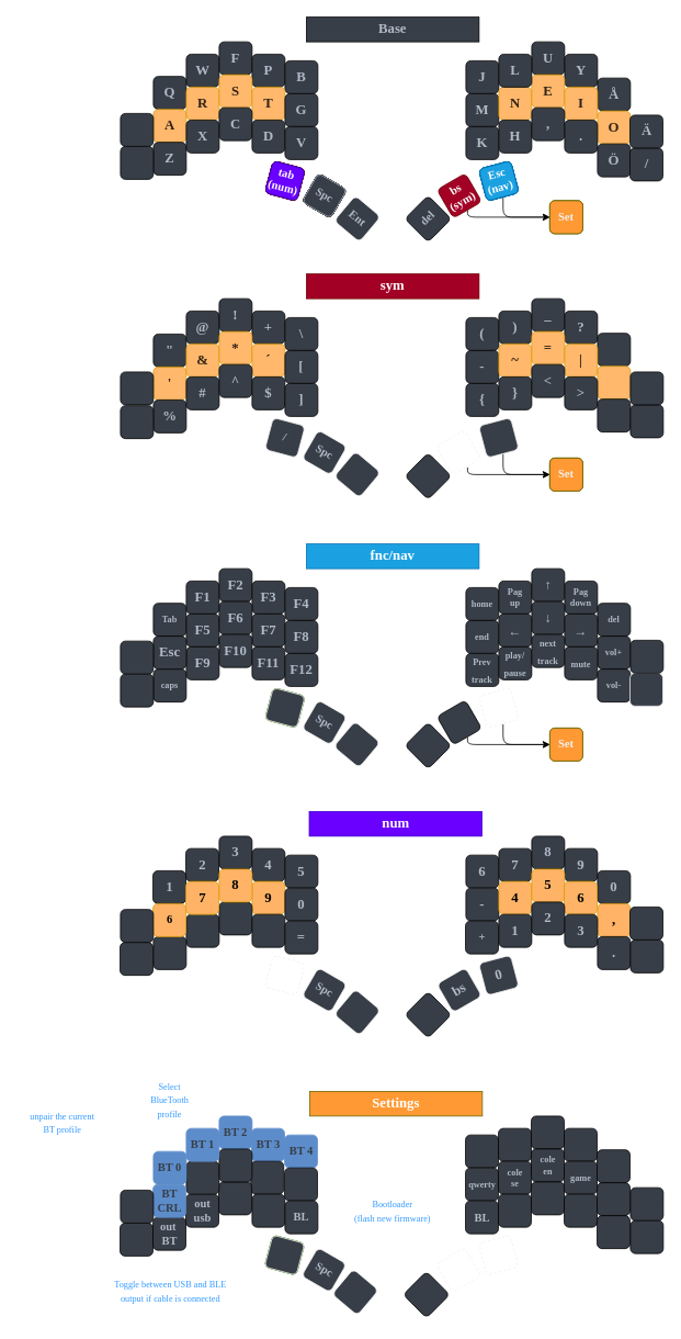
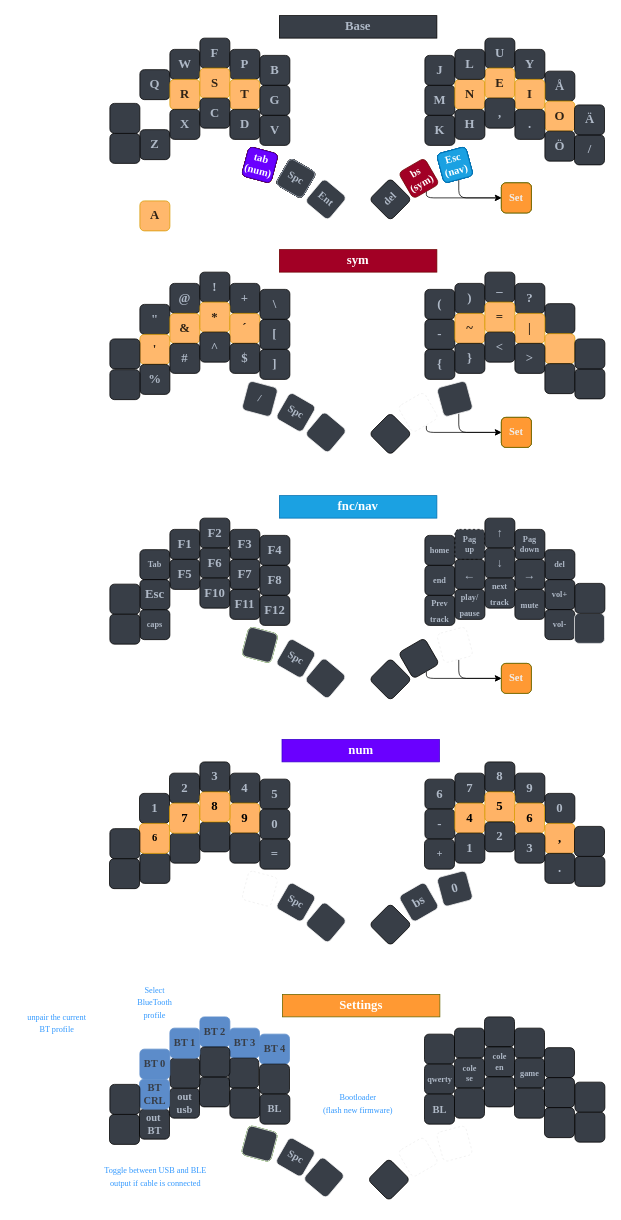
- <mxCell id="7" value="A" style="whiteSpace=wrap;html=1;aspect=fixed;fontSize=17;fontFamily=Verdana;fontStyle=1;fontColor=#302316;fillColor=#FFB86C;rounded=1;strokeColor=#D79B00;" parent="1" vertex="1"><mxGeometry x="186" y="132" width="40" height="40" as="geometry" /></mxCell>
+ <mxCell id="7" value="A" style="whiteSpace=wrap;html=1;aspect=fixed;fontSize=17;fontFamily=Verdana;fontStyle=1;fontColor=#302316;fillColor=#FFB86C;rounded=1;strokeColor=#D79B00;" parent="1" vertex="1"><mxGeometry x="186" y="267" width="40" height="40" as="geometry" /></mxCell>
- <mxCell id="85" value="Pag&lt;br&gt;up" style="whiteSpace=wrap;html=1;aspect=fixed;fontSize=11;fontFamily=Verdana;fontStyle=1;fontColor=#AFB9C7;fillColor=#383E47;rounded=1;" parent="1" vertex="1"><mxGeometry x="606" y="705" width="40" height="40" as="geometry" /></mxCell>
+ <mxCell id="85" value="Pag&lt;br&gt;up" style="whiteSpace=wrap;html=1;aspect=fixed;fontSize=11;fontFamily=Verdana;fontStyle=1;fontColor=#AFB9C7;fillColor=#383E47;rounded=1;dashed=1;" parent="1" vertex="1"><mxGeometry x="606" y="705" width="40" height="40" as="geometry" /></mxCell>
- <mxCell id="78" value="F9" style="whiteSpace=wrap;html=1;aspect=fixed;fontSize=17;fontFamily=Verdana;fontStyle=1;fontColor=#AFB9C7;fillColor=#383E47;rounded=1;" parent="1" vertex="1"><mxGeometry x="226" y="785" width="40" height="40" as="geometry" /></mxCell>
